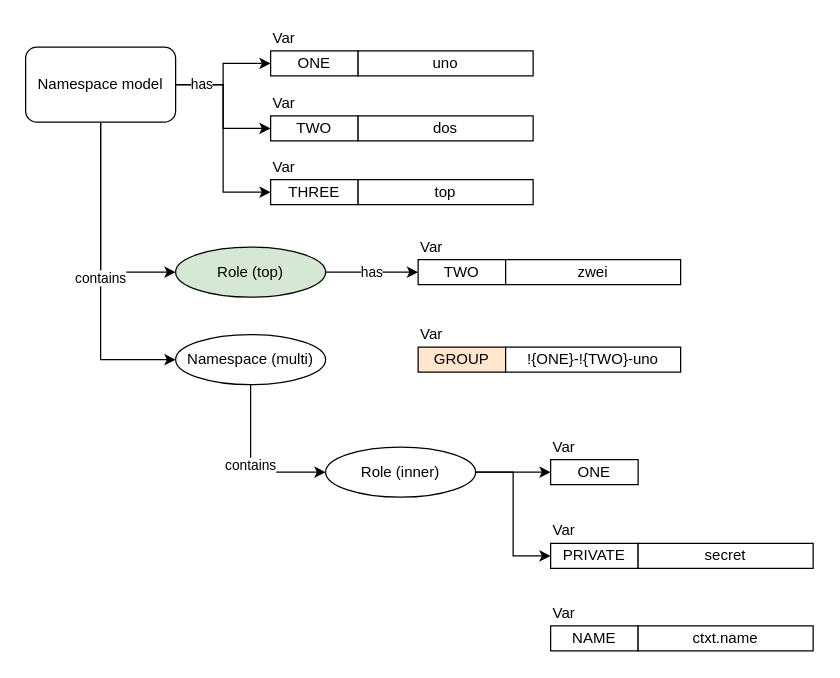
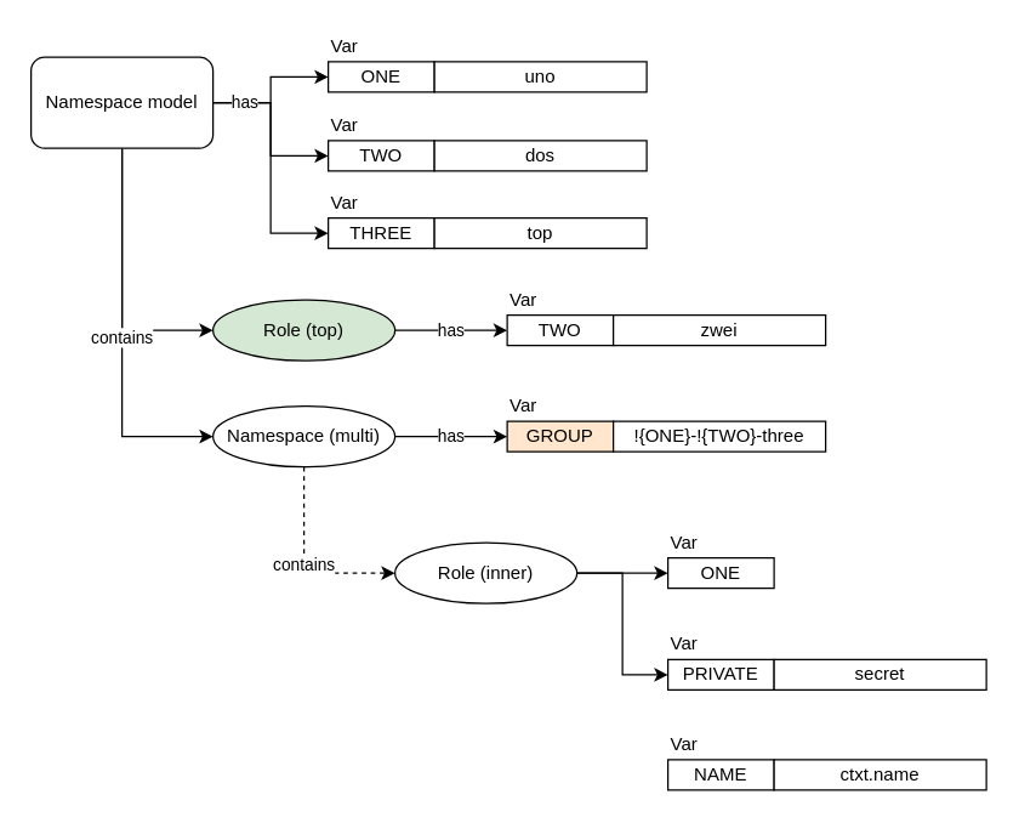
+ <mxCell id="26" value="has" style="edgeStyle=orthogonalEdgeStyle;rounded=0;orthogonalLoop=1;jettySize=auto;html=1;entryX=0;entryY=0.5;entryDx=0;entryDy=0;" parent="1" source="28" target="31" edge="1"><mxGeometry relative="1" as="geometry" /></mxCell>
- <mxCell id="32" value="!{ONE}-!{TWO}-uno" style="rounded=0;whiteSpace=wrap;html=1;fontStyle=0" parent="29" vertex="1"><mxGeometry x="70" y="20" width="140" height="20" as="geometry" /></mxCell>
+ <mxCell id="32" value="!{ONE}-!{TWO}-three" style="rounded=0;whiteSpace=wrap;html=1;fontStyle=0" parent="29" vertex="1"><mxGeometry x="70" y="20" width="140" height="20" as="geometry" /></mxCell>
- <mxCell id="27" value="contains" style="edgeStyle=orthogonalEdgeStyle;rounded=0;orthogonalLoop=1;jettySize=auto;html=1;entryX=0;entryY=0.5;entryDx=0;entryDy=0;" parent="1" source="28" target="35" edge="1"><mxGeometry relative="1" as="geometry" /></mxCell>
+ <mxCell id="27" value="contains" style="edgeStyle=orthogonalEdgeStyle;rounded=0;orthogonalLoop=1;jettySize=auto;html=1;entryX=0;entryY=0.5;entryDx=0;entryDy=0;dashed=1;" parent="1" source="28" target="35" edge="1"><mxGeometry relative="1" as="geometry" /></mxCell>
